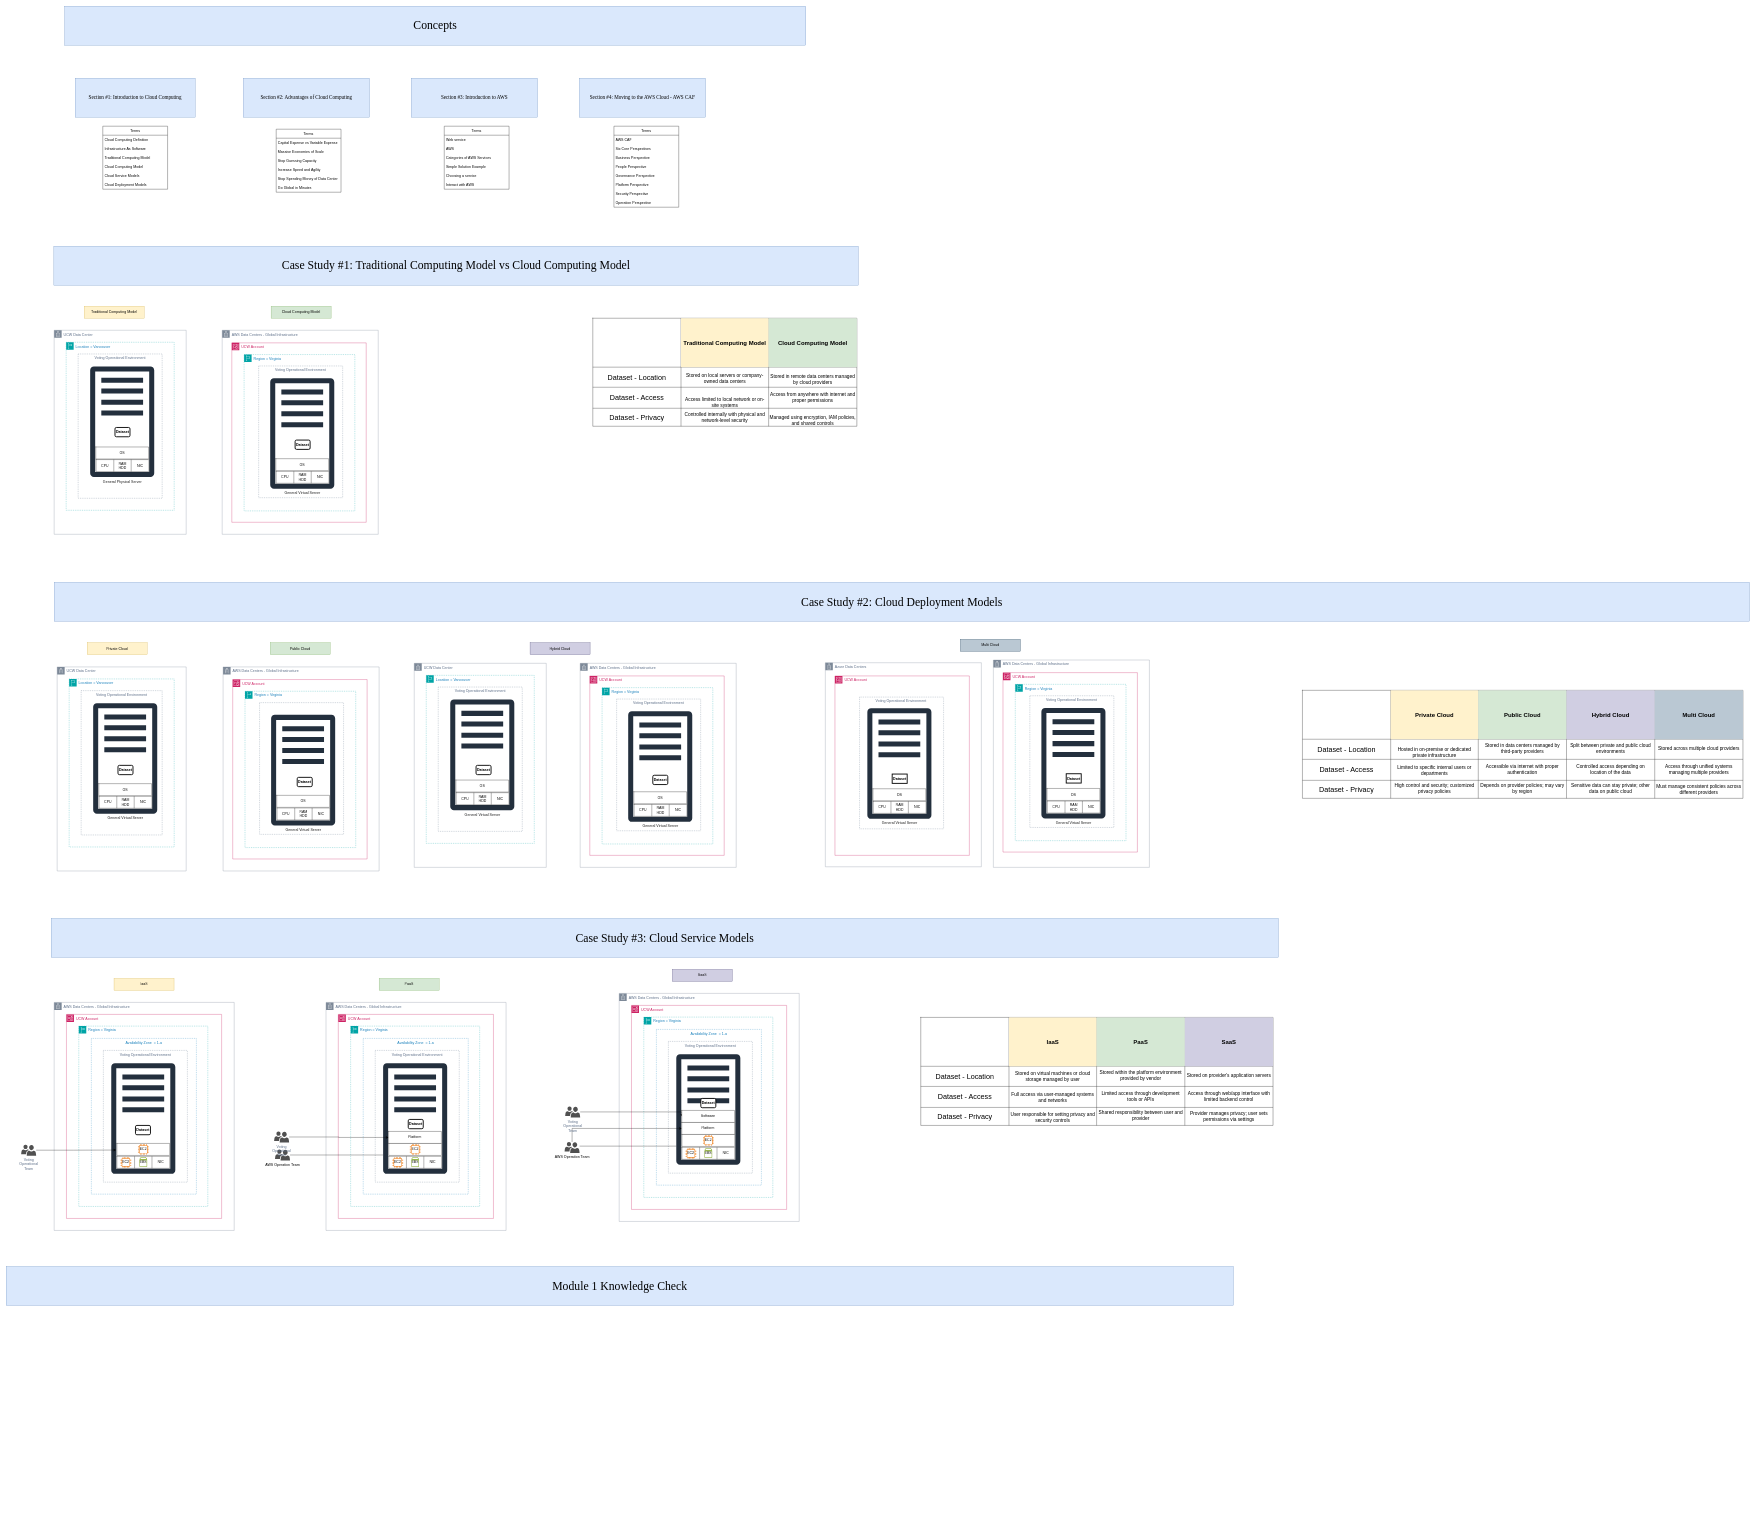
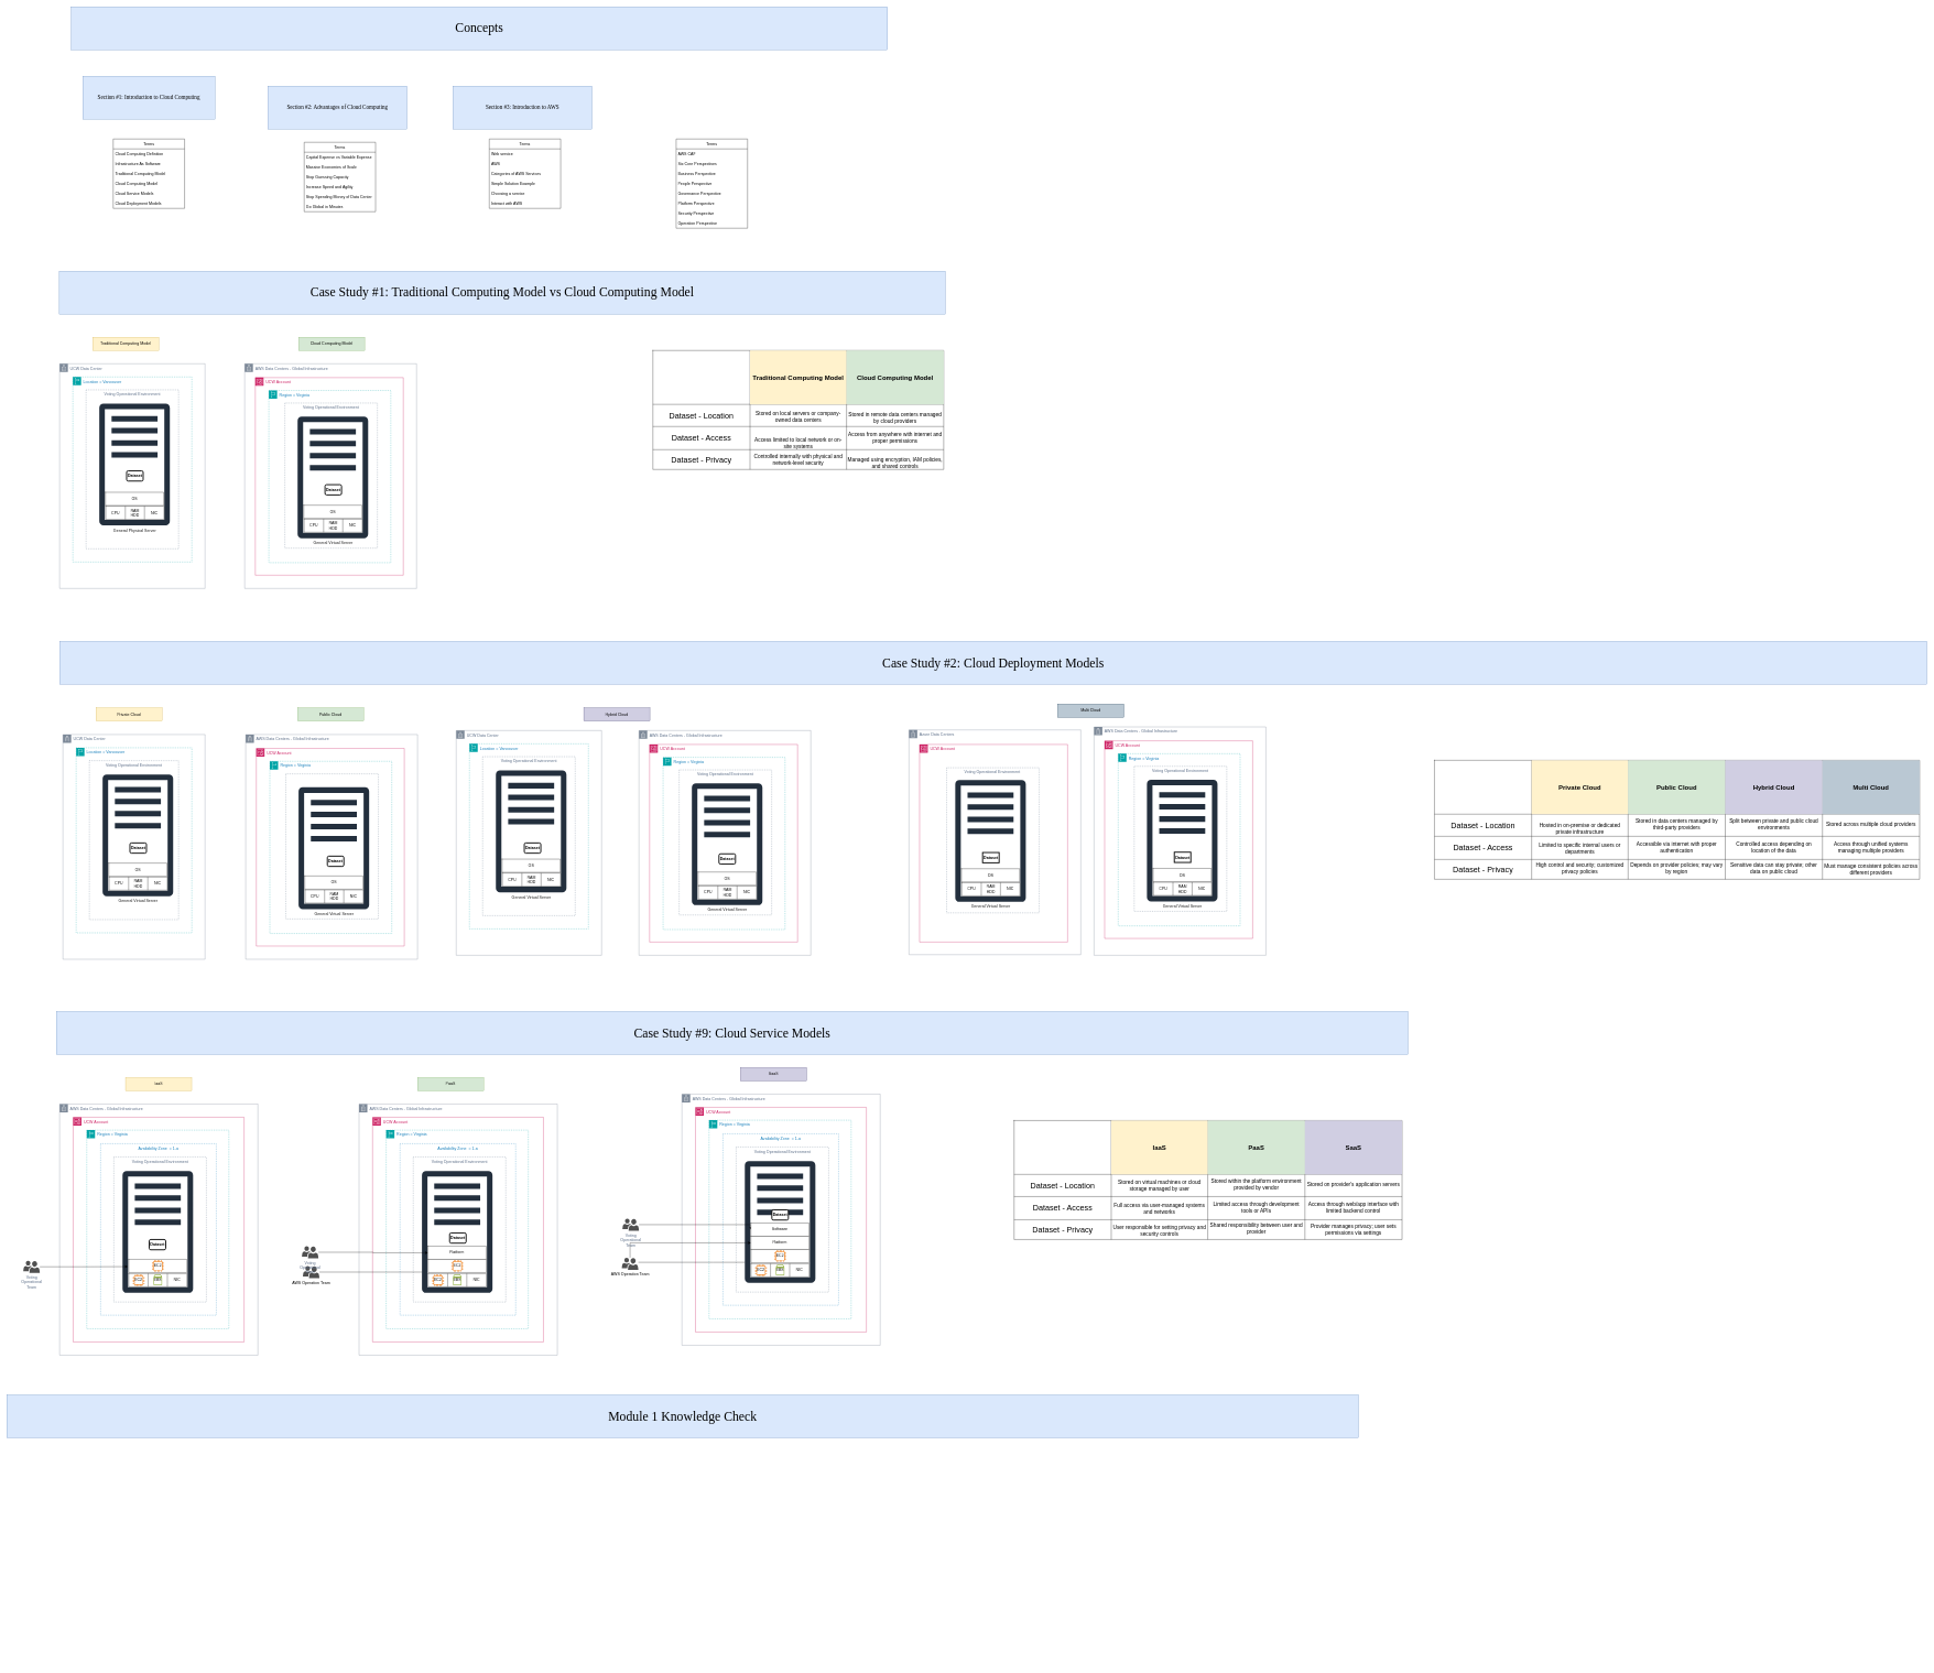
- <mxCell id="275" value="Section #1: Introduction to Cloud Computing" style="text;html=1;align=center;verticalAlign=middle;whiteSpace=wrap;rounded=0;fontFamily=Georgia;labelBackgroundColor=none;fillColor=#dae8fc;strokeColor=#6c8ebf;fontSize=17;" parent="1" vertex="1"><mxGeometry x="250" y="260" width="400" height="130" as="geometry" /></mxCell>
+ <mxCell id="275" value="Section #1: Introduction to Cloud Computing" style="text;html=1;align=center;verticalAlign=middle;whiteSpace=wrap;rounded=0;fontFamily=Georgia;labelBackgroundColor=none;fillColor=#dae8fc;strokeColor=#6c8ebf;fontSize=17;" parent="1" vertex="1"><mxGeometry x="250" y="230" width="400" height="130" as="geometry" /></mxCell>
- <mxCell id="278" value="Section #4: Moving to the AWS Cloud - AWS CAF" style="text;html=1;align=center;verticalAlign=middle;whiteSpace=wrap;rounded=0;fontFamily=Georgia;labelBackgroundColor=none;fillColor=#dae8fc;strokeColor=#6c8ebf;fontSize=17;" parent="1" vertex="1"><mxGeometry x="1930" y="260" width="421" height="130" as="geometry" /></mxCell>
- <mxCell id="138" value="Case Study #3: Cloud Service Models" style="text;html=1;align=center;verticalAlign=middle;whiteSpace=wrap;rounded=0;fontFamily=Georgia;labelBackgroundColor=none;fillColor=#dae8fc;strokeColor=#6c8ebf;fontSize=39;" parent="1" vertex="1"><mxGeometry x="170" y="3060" width="4090" height="130" as="geometry" /></mxCell>
+ <mxCell id="138" value="Case Study #9: Cloud Service Models" style="text;html=1;align=center;verticalAlign=middle;whiteSpace=wrap;rounded=0;fontFamily=Georgia;labelBackgroundColor=none;fillColor=#dae8fc;strokeColor=#6c8ebf;fontSize=39;" parent="1" vertex="1"><mxGeometry x="170" y="3060" width="4090" height="130" as="geometry" /></mxCell>
